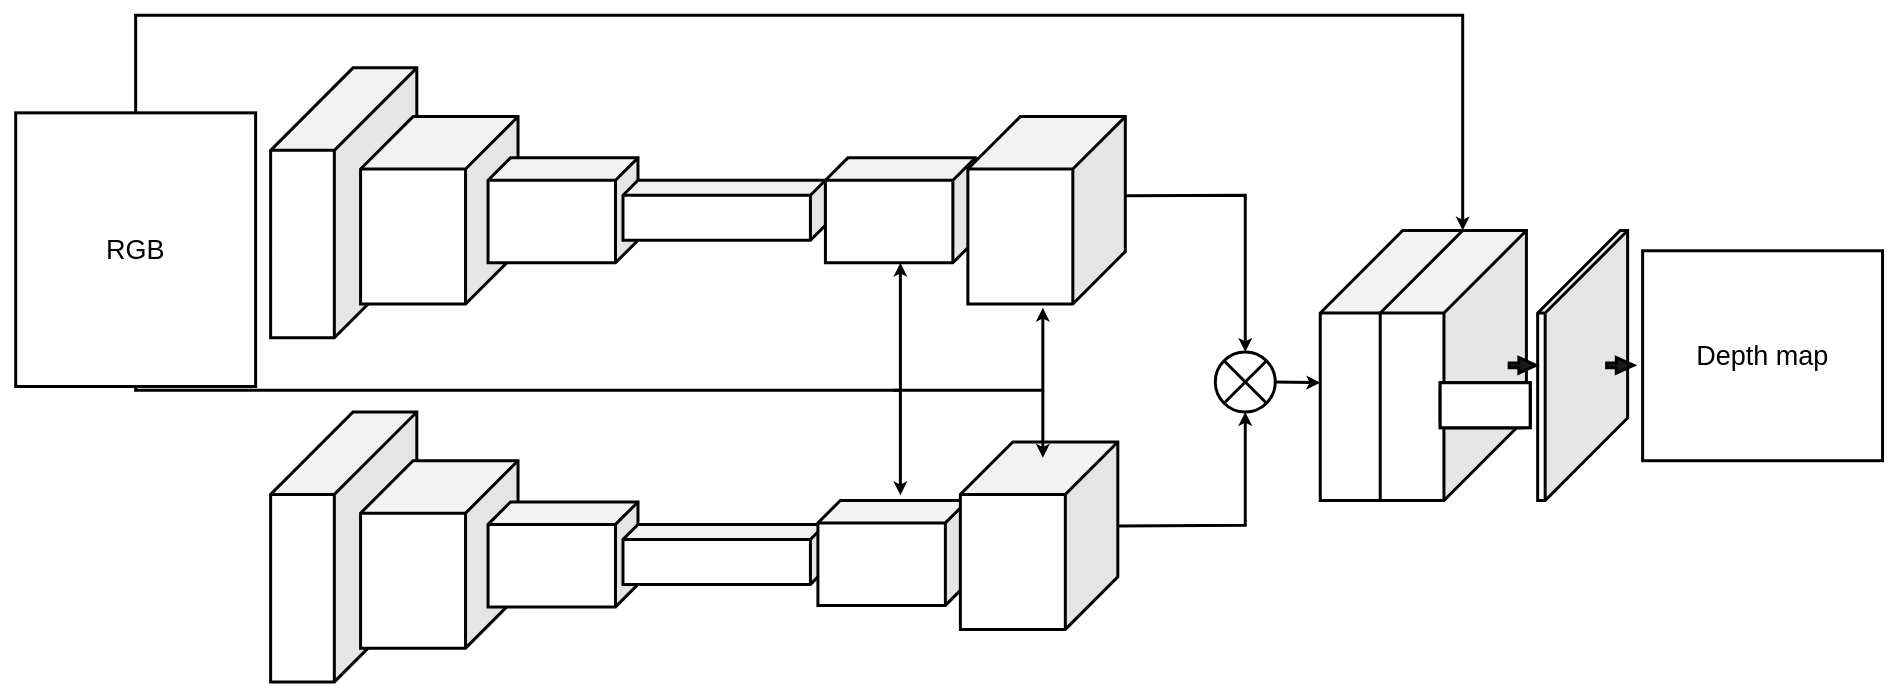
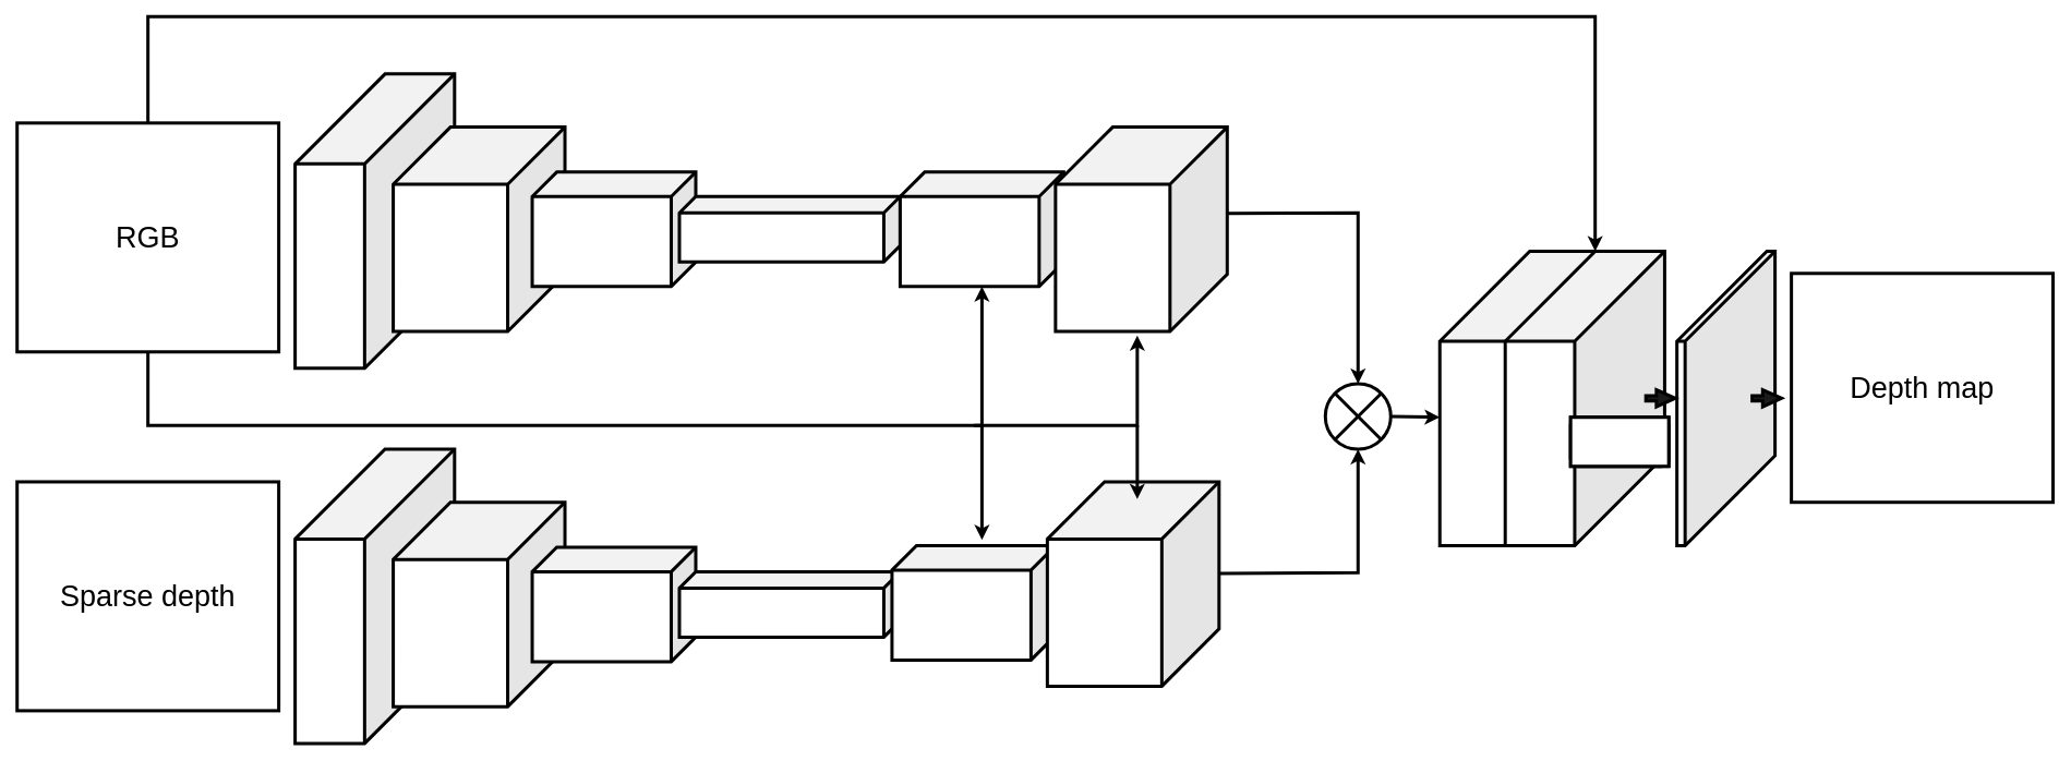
- <mxCell id="6" value="&lt;div style=&quot;font-size: 36px;&quot;&gt;RGB&lt;/div&gt;" style="rounded=0;whiteSpace=wrap;html=1;strokeWidth=4;" parent="1" vertex="1"><mxGeometry x="20" y="150" width="320" height="365" as="geometry" /></mxCell>
+ <mxCell id="6" value="&lt;div style=&quot;font-size: 36px;&quot;&gt;RGB&lt;/div&gt;" style="rounded=0;whiteSpace=wrap;html=1;strokeWidth=4;" parent="1" vertex="1"><mxGeometry x="20" y="150" width="320" height="280" as="geometry" /></mxCell>
+ <mxCell id="7" value="&lt;div style=&quot;font-size: 36px;&quot;&gt;Sparse depth&lt;br&gt;&lt;/div&gt;" style="rounded=0;whiteSpace=wrap;html=1;strokeWidth=4;" parent="1" vertex="1"><mxGeometry x="20" y="589" width="320" height="280" as="geometry" /></mxCell>
